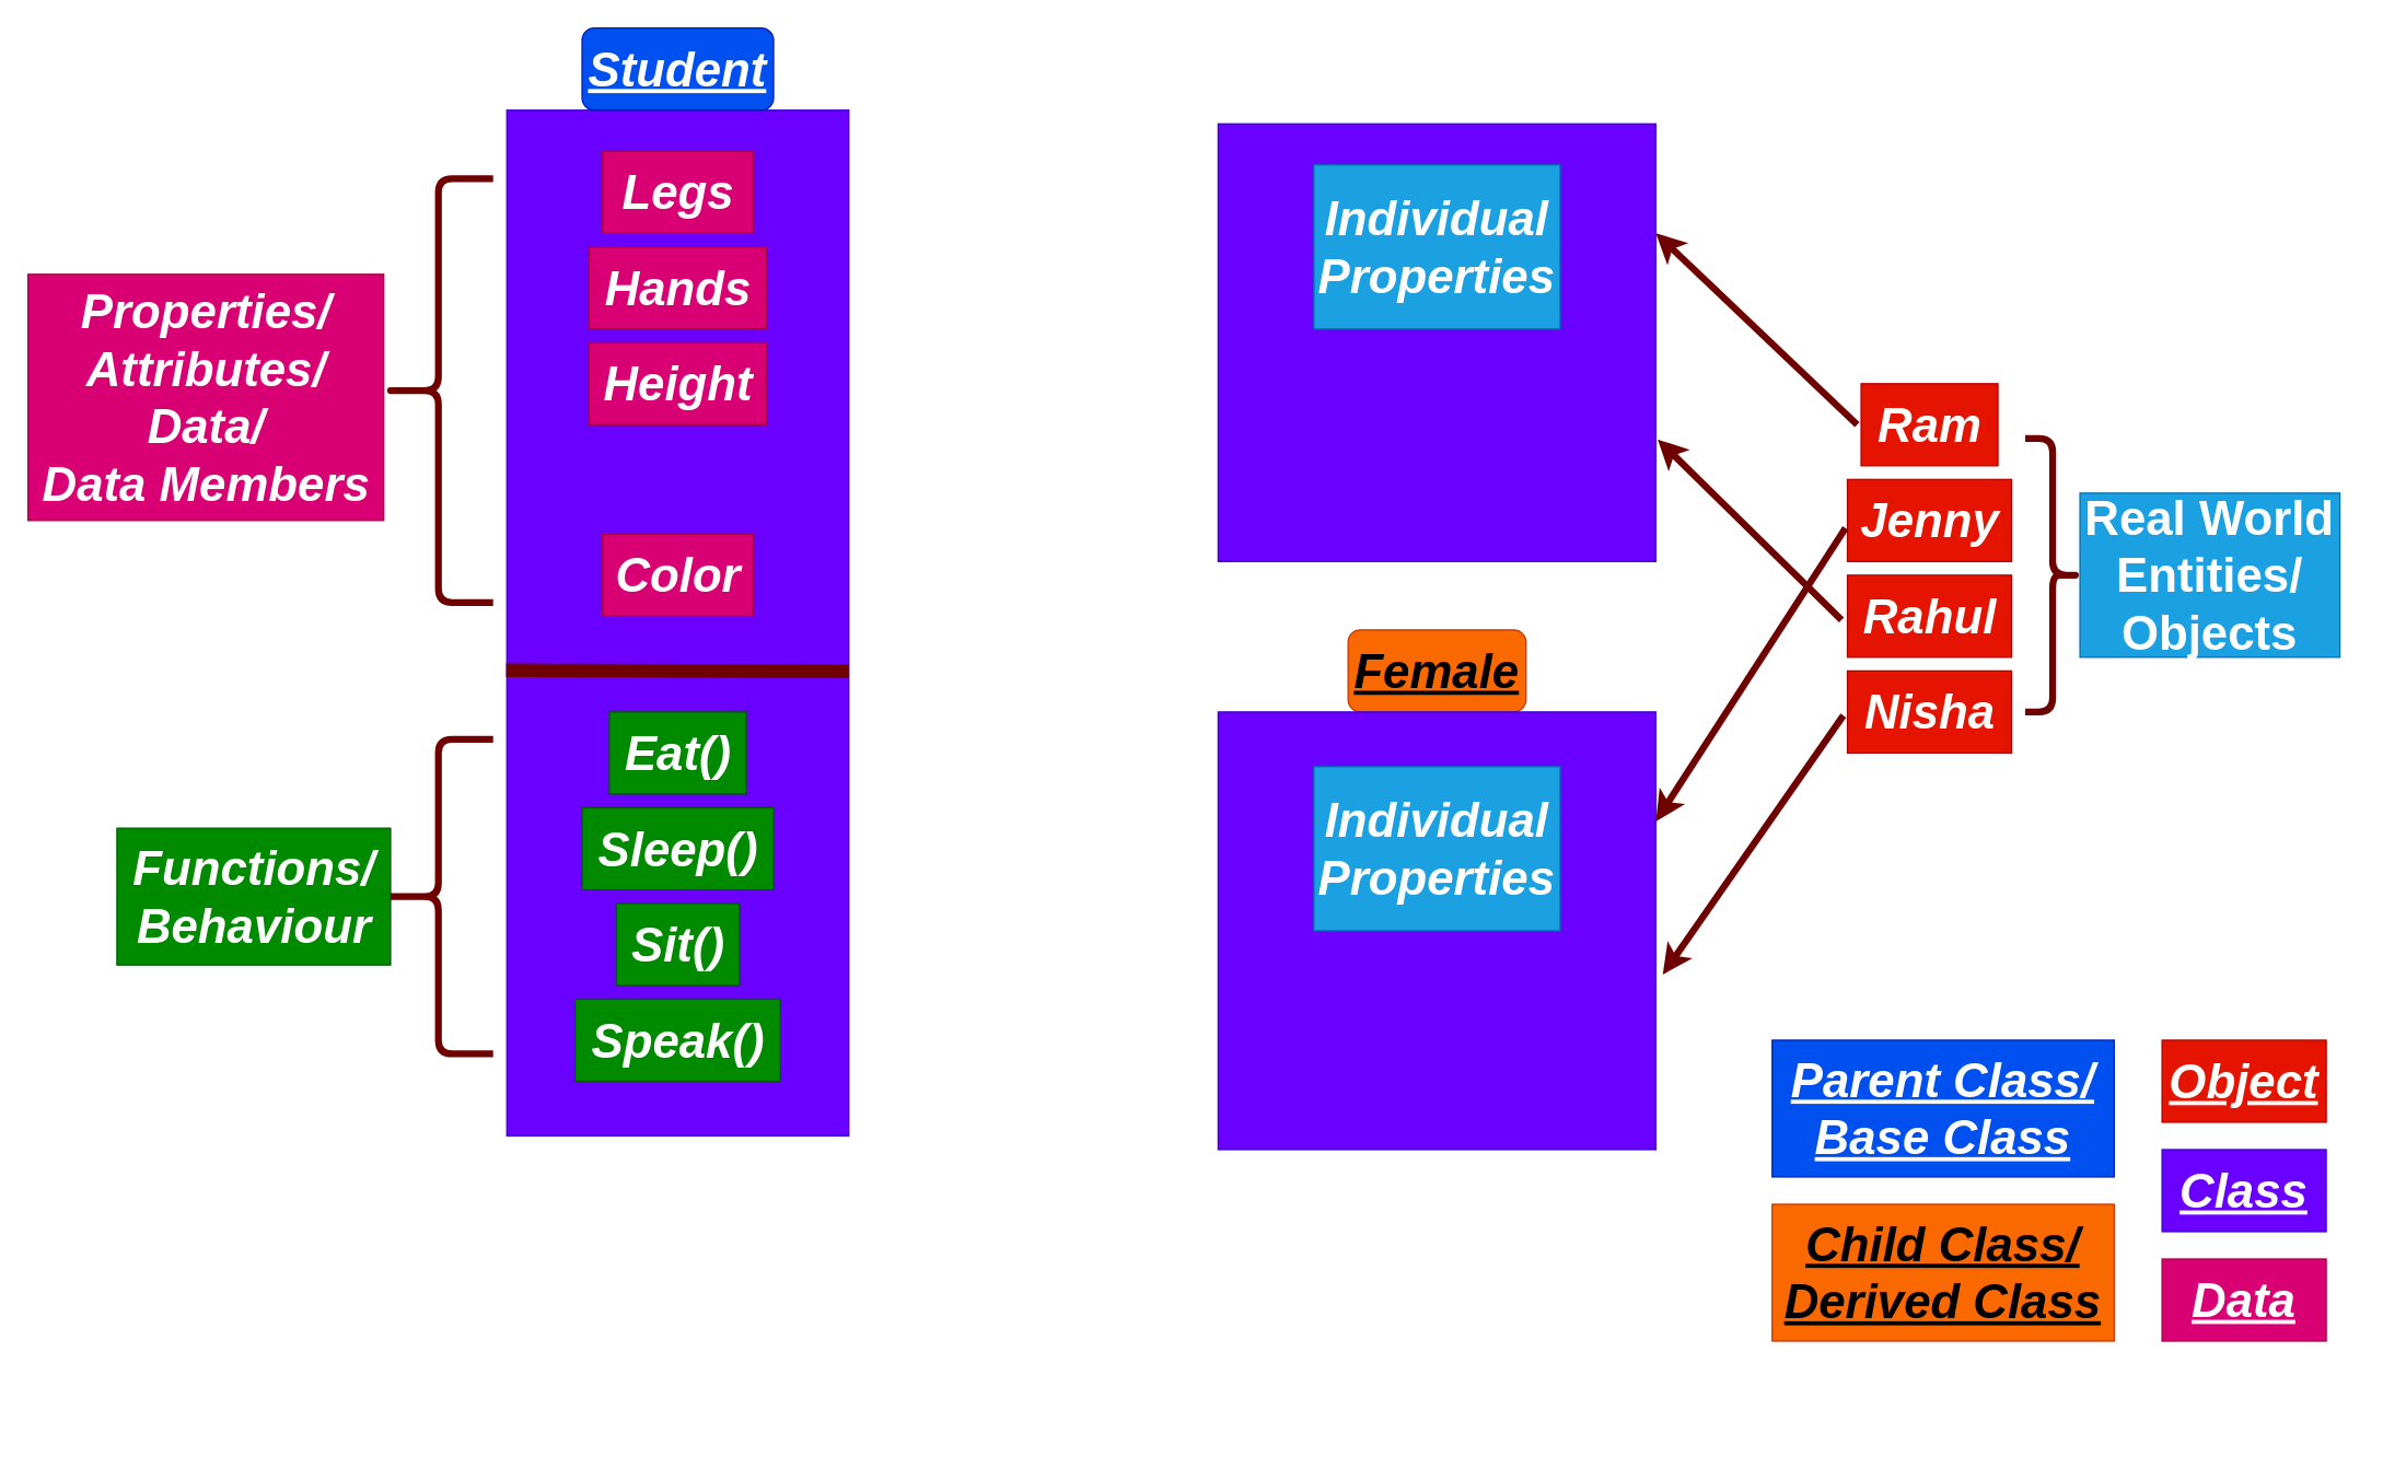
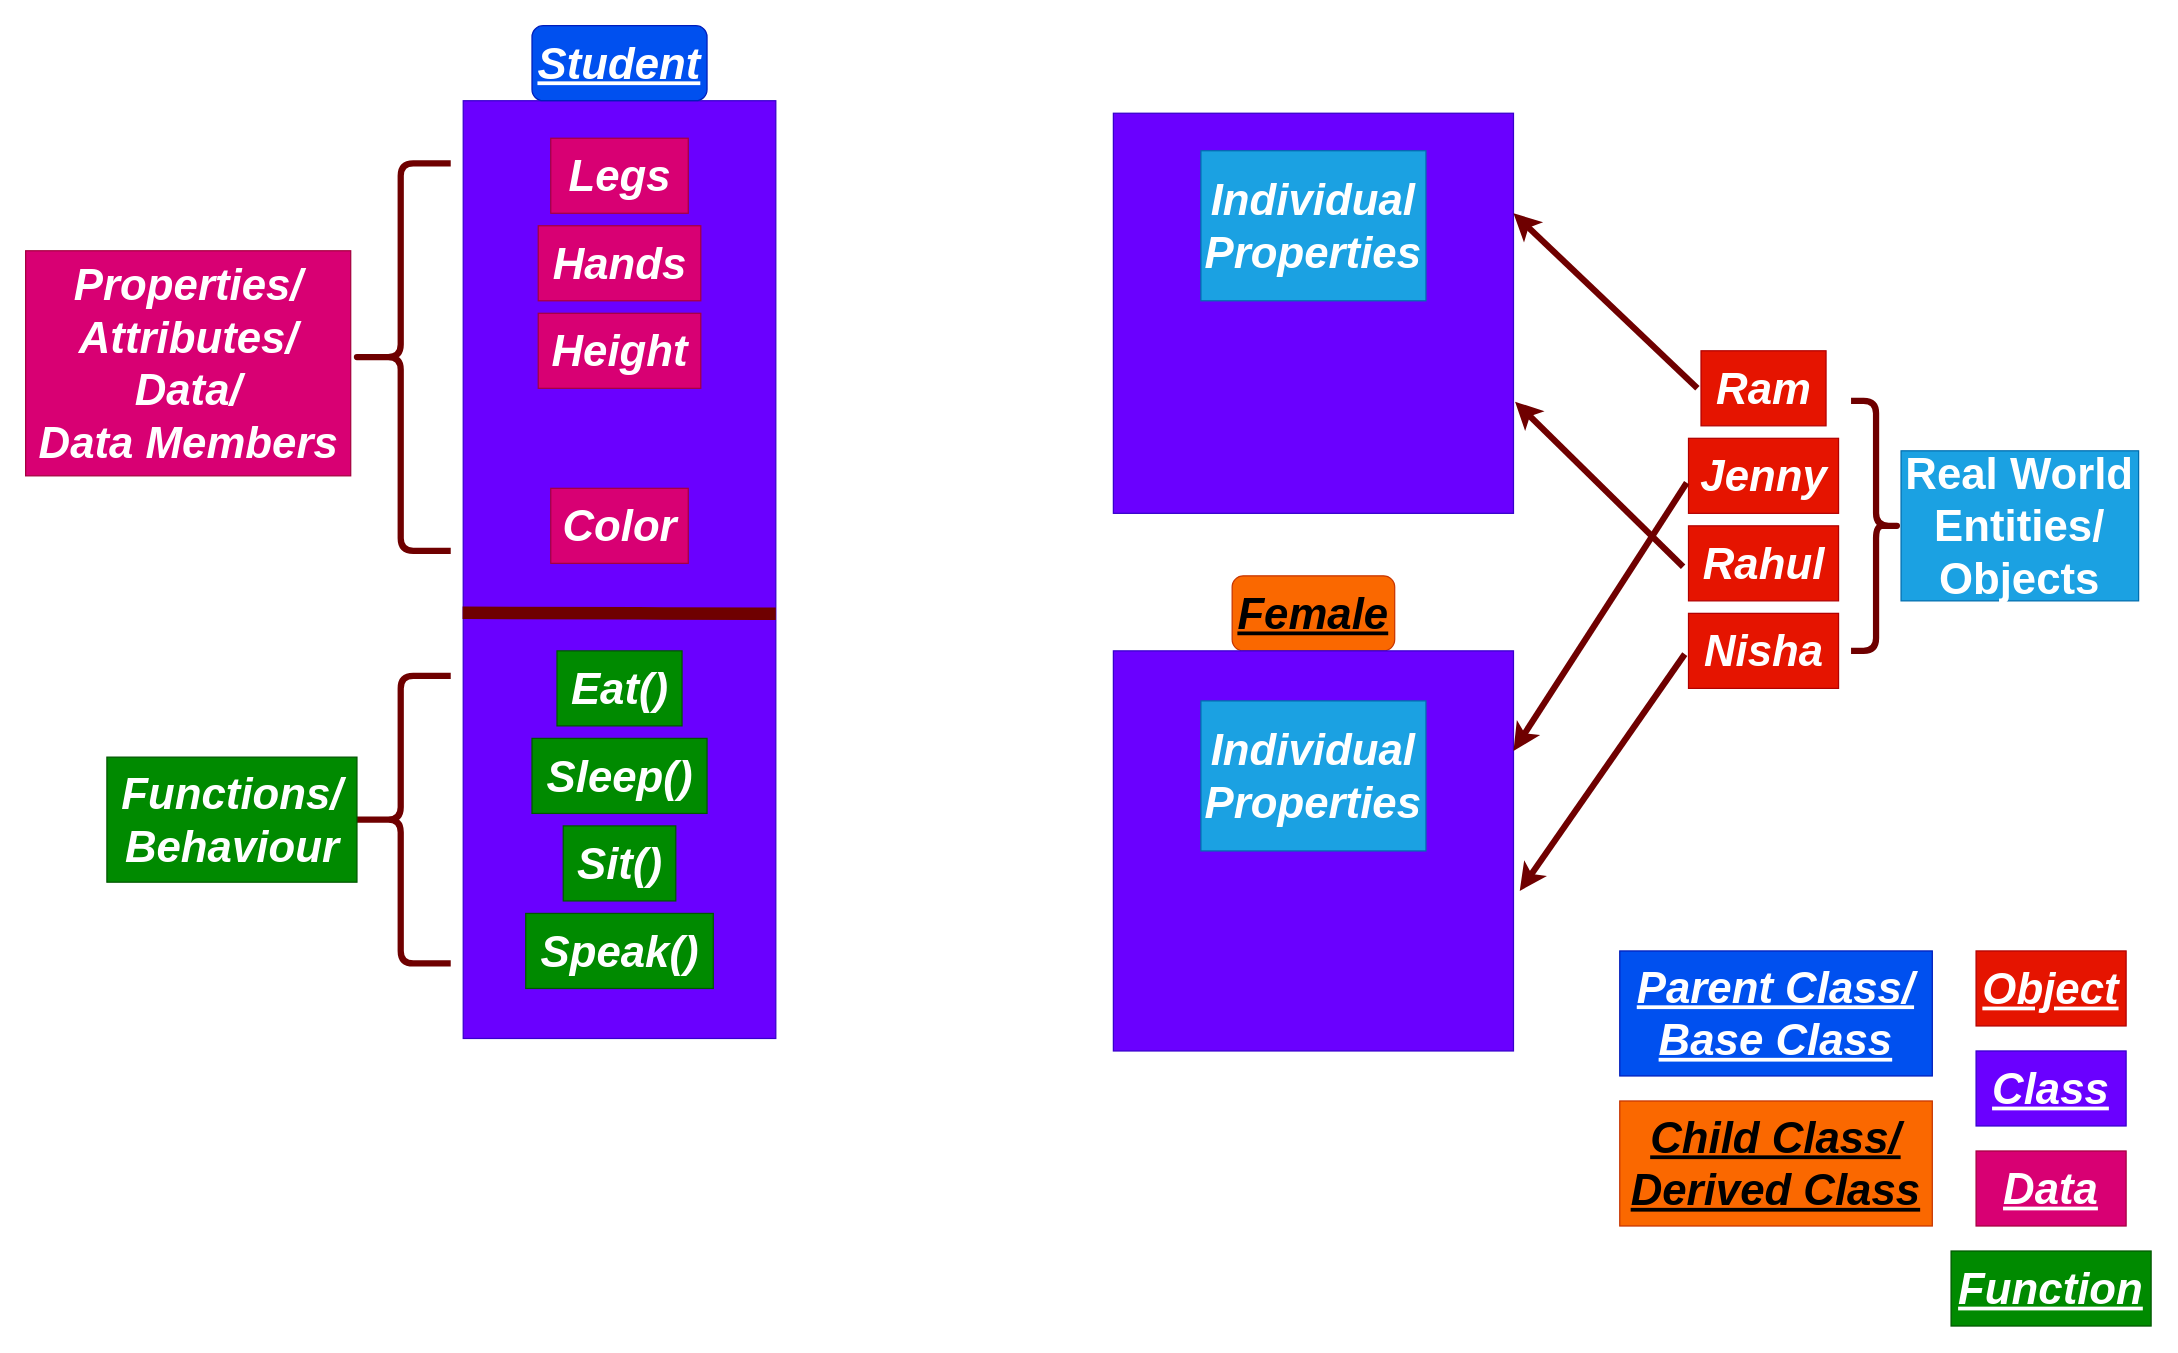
+ <mxCell id="35" value="&lt;b&gt;&lt;i&gt;&lt;u&gt;Function&lt;/u&gt;&lt;/i&gt;&lt;/b&gt;" style="rounded=0;whiteSpace=wrap;html=1;strokeWidth=1;fontSize=35;fillColor=#008a00;fontColor=#ffffff;strokeColor=#005700;" parent="1" vertex="1"><mxGeometry x="1560" y="1000" width="160" height="60" as="geometry" /></mxCell>
